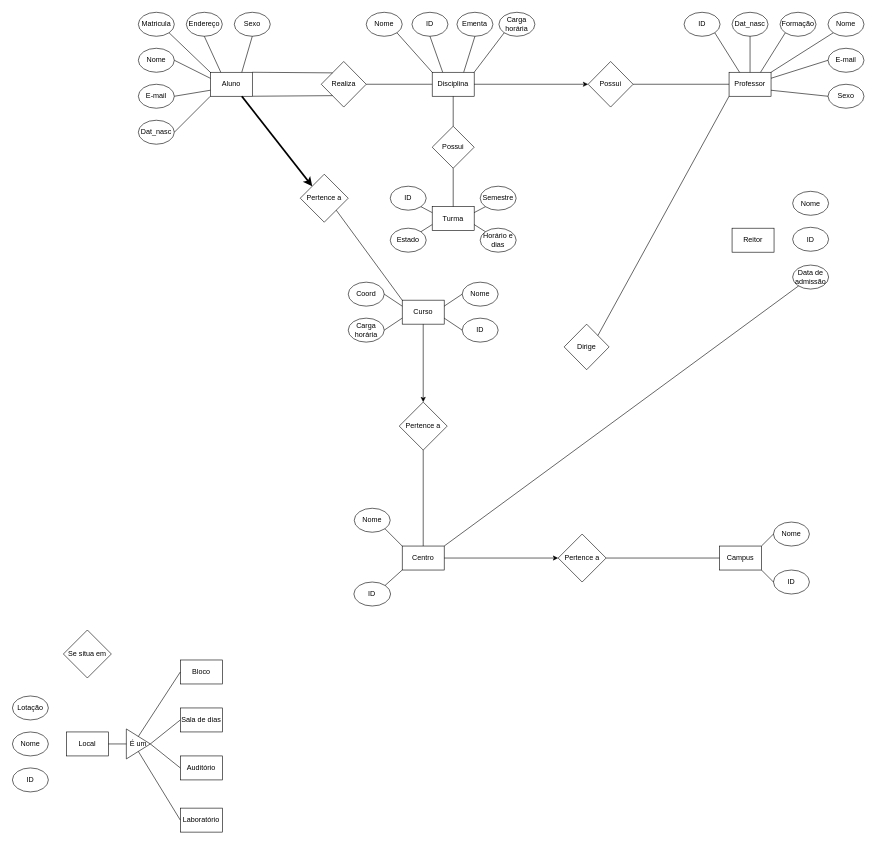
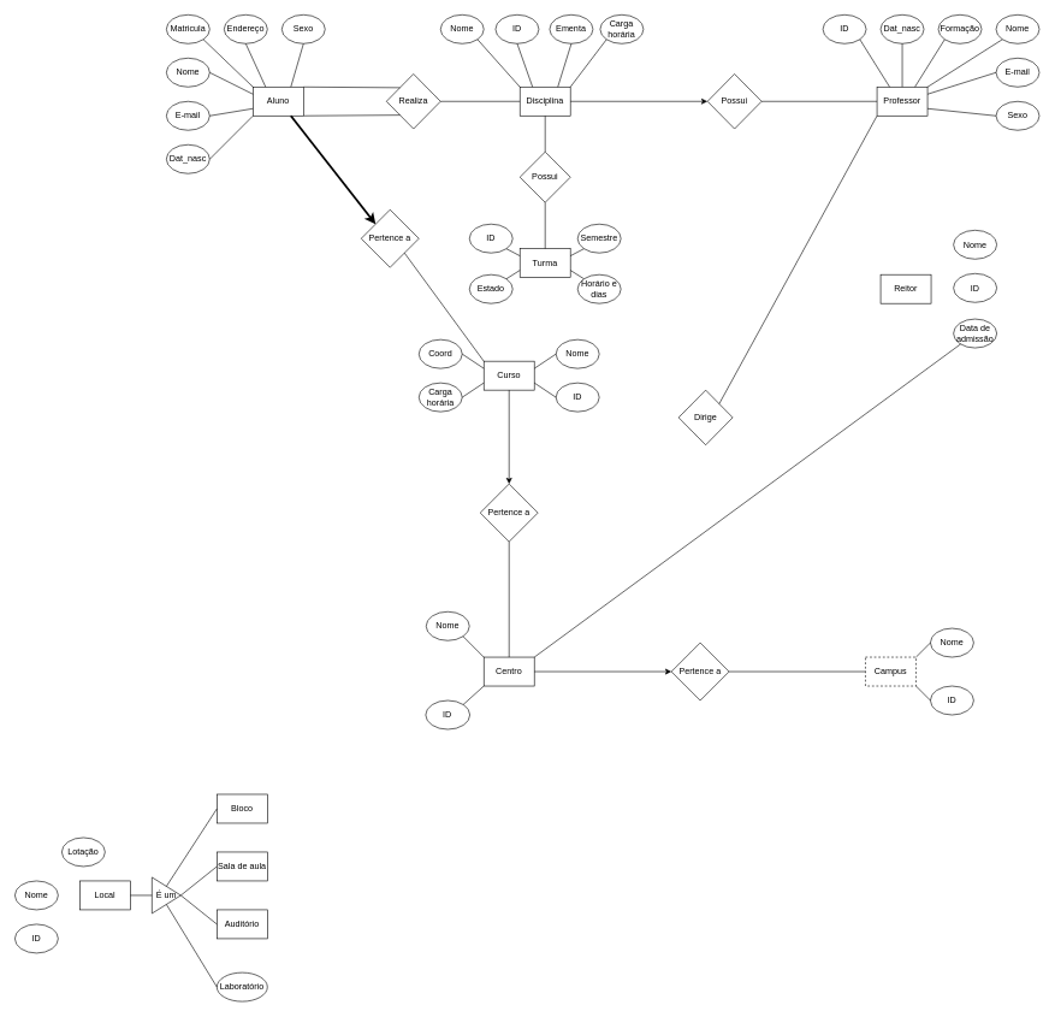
- <mxCell id="5" value="Campus" style="rounded=0;whiteSpace=wrap;html=1;" vertex="1" parent="1"><mxGeometry x="1199" y="910" width="70" height="40" as="geometry" /></mxCell>
+ <mxCell id="5" value="Campus" style="rounded=0;whiteSpace=wrap;html=1;dashed=1;" vertex="1" parent="1"><mxGeometry x="1199" y="910" width="70" height="40" as="geometry" /></mxCell>
- <mxCell id="102" value="Se situa em" style="rhombus;whiteSpace=wrap;html=1;" vertex="1" parent="1"><mxGeometry x="105" y="1050" width="80" height="80" as="geometry" /></mxCell>
- <mxCell id="31" value="Lotação" style="ellipse;whiteSpace=wrap;html=1;" vertex="1" parent="1"><mxGeometry x="20" y="1160" width="60" height="40" as="geometry" /></mxCell>
+ <mxCell id="31" value="Lotação" style="ellipse;whiteSpace=wrap;html=1;" vertex="1" parent="1"><mxGeometry x="85" y="1160" width="60" height="40" as="geometry" /></mxCell>
- <mxCell id="34" value="Sala de dias" style="rounded=0;whiteSpace=wrap;html=1;" vertex="1" parent="1"><mxGeometry x="300" y="1180" width="70" height="40" as="geometry" /></mxCell>
+ <mxCell id="34" value="Sala de aula" style="rounded=0;whiteSpace=wrap;html=1;" vertex="1" parent="1"><mxGeometry x="300" y="1180" width="70" height="40" as="geometry" /></mxCell>
- <mxCell id="32" value="Laboratório" style="rounded=0;whiteSpace=wrap;html=1;" vertex="1" parent="1"><mxGeometry x="300" y="1347" width="70" height="40" as="geometry" /></mxCell>
+ <mxCell id="32" value="Laboratório" style="ellipse;whiteSpace=wrap;html=1;" vertex="1" parent="1"><mxGeometry x="300" y="1347" width="70" height="40" as="geometry" /></mxCell>
